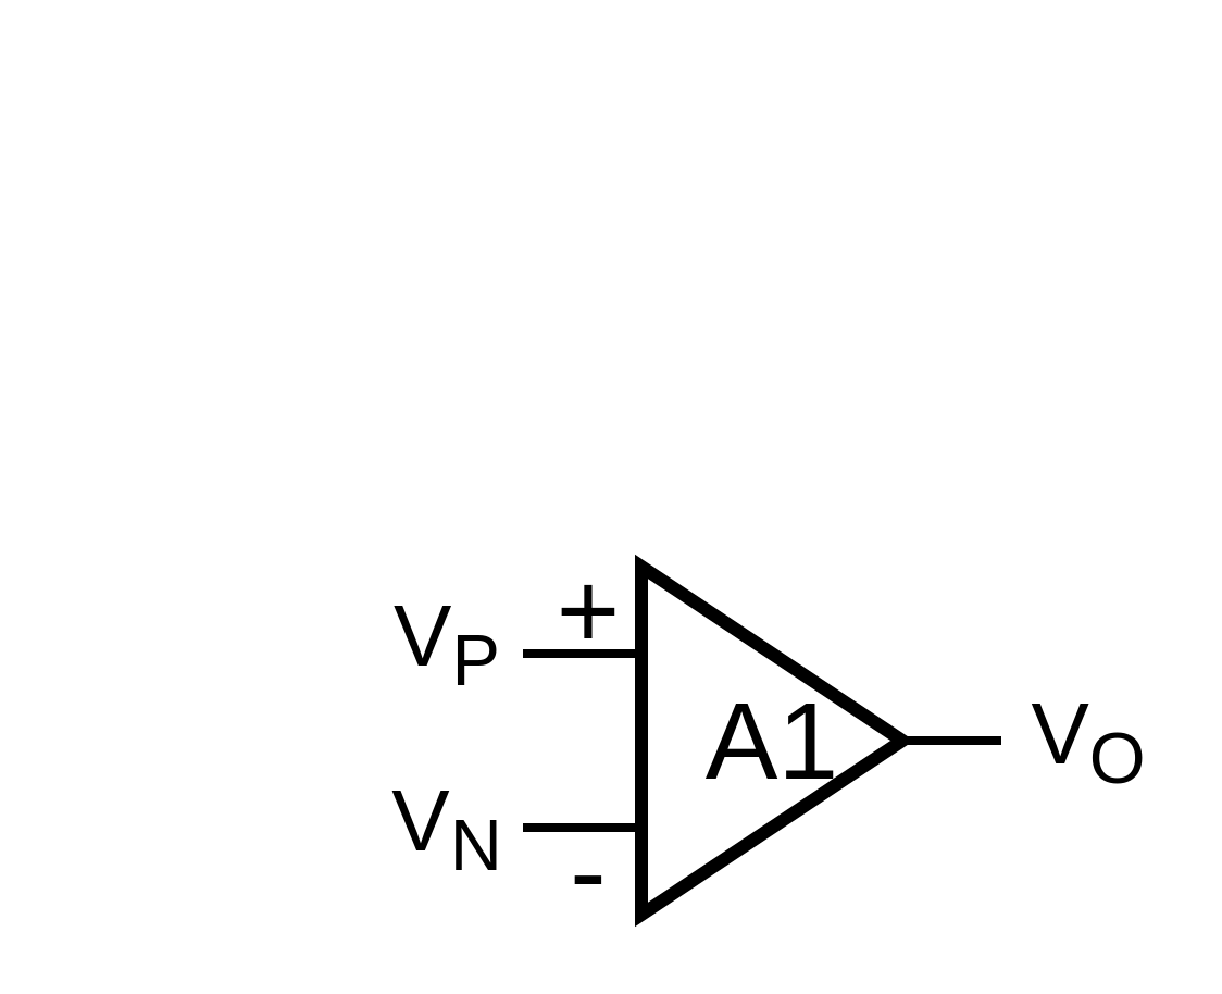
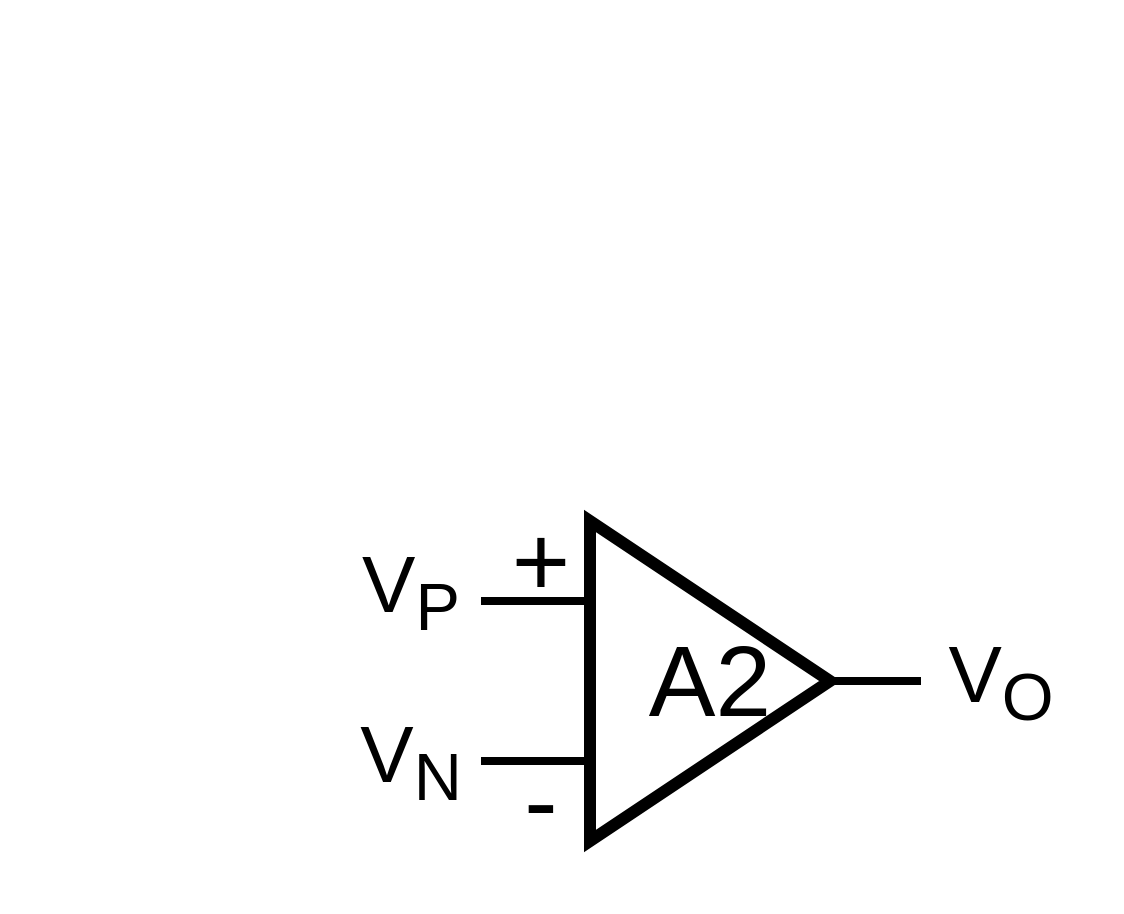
- <mxCell id="6" value="&lt;font style=&quot;font-size: 50px;&quot;&gt;A1&lt;/font&gt;" style="triangle;whiteSpace=wrap;html=1;strokeWidth=6;container=0;" vertex="1" parent="1"><mxGeometry x="294.5" y="260" width="120" height="160" as="geometry" /></mxCell>
+ <mxCell id="6" value="&lt;font style=&quot;font-size: 50px;&quot;&gt;A2&lt;/font&gt;" style="triangle;whiteSpace=wrap;html=1;strokeWidth=6;container=0;" vertex="1" parent="1"><mxGeometry x="294.5" y="260" width="120" height="160" as="geometry" /></mxCell>
